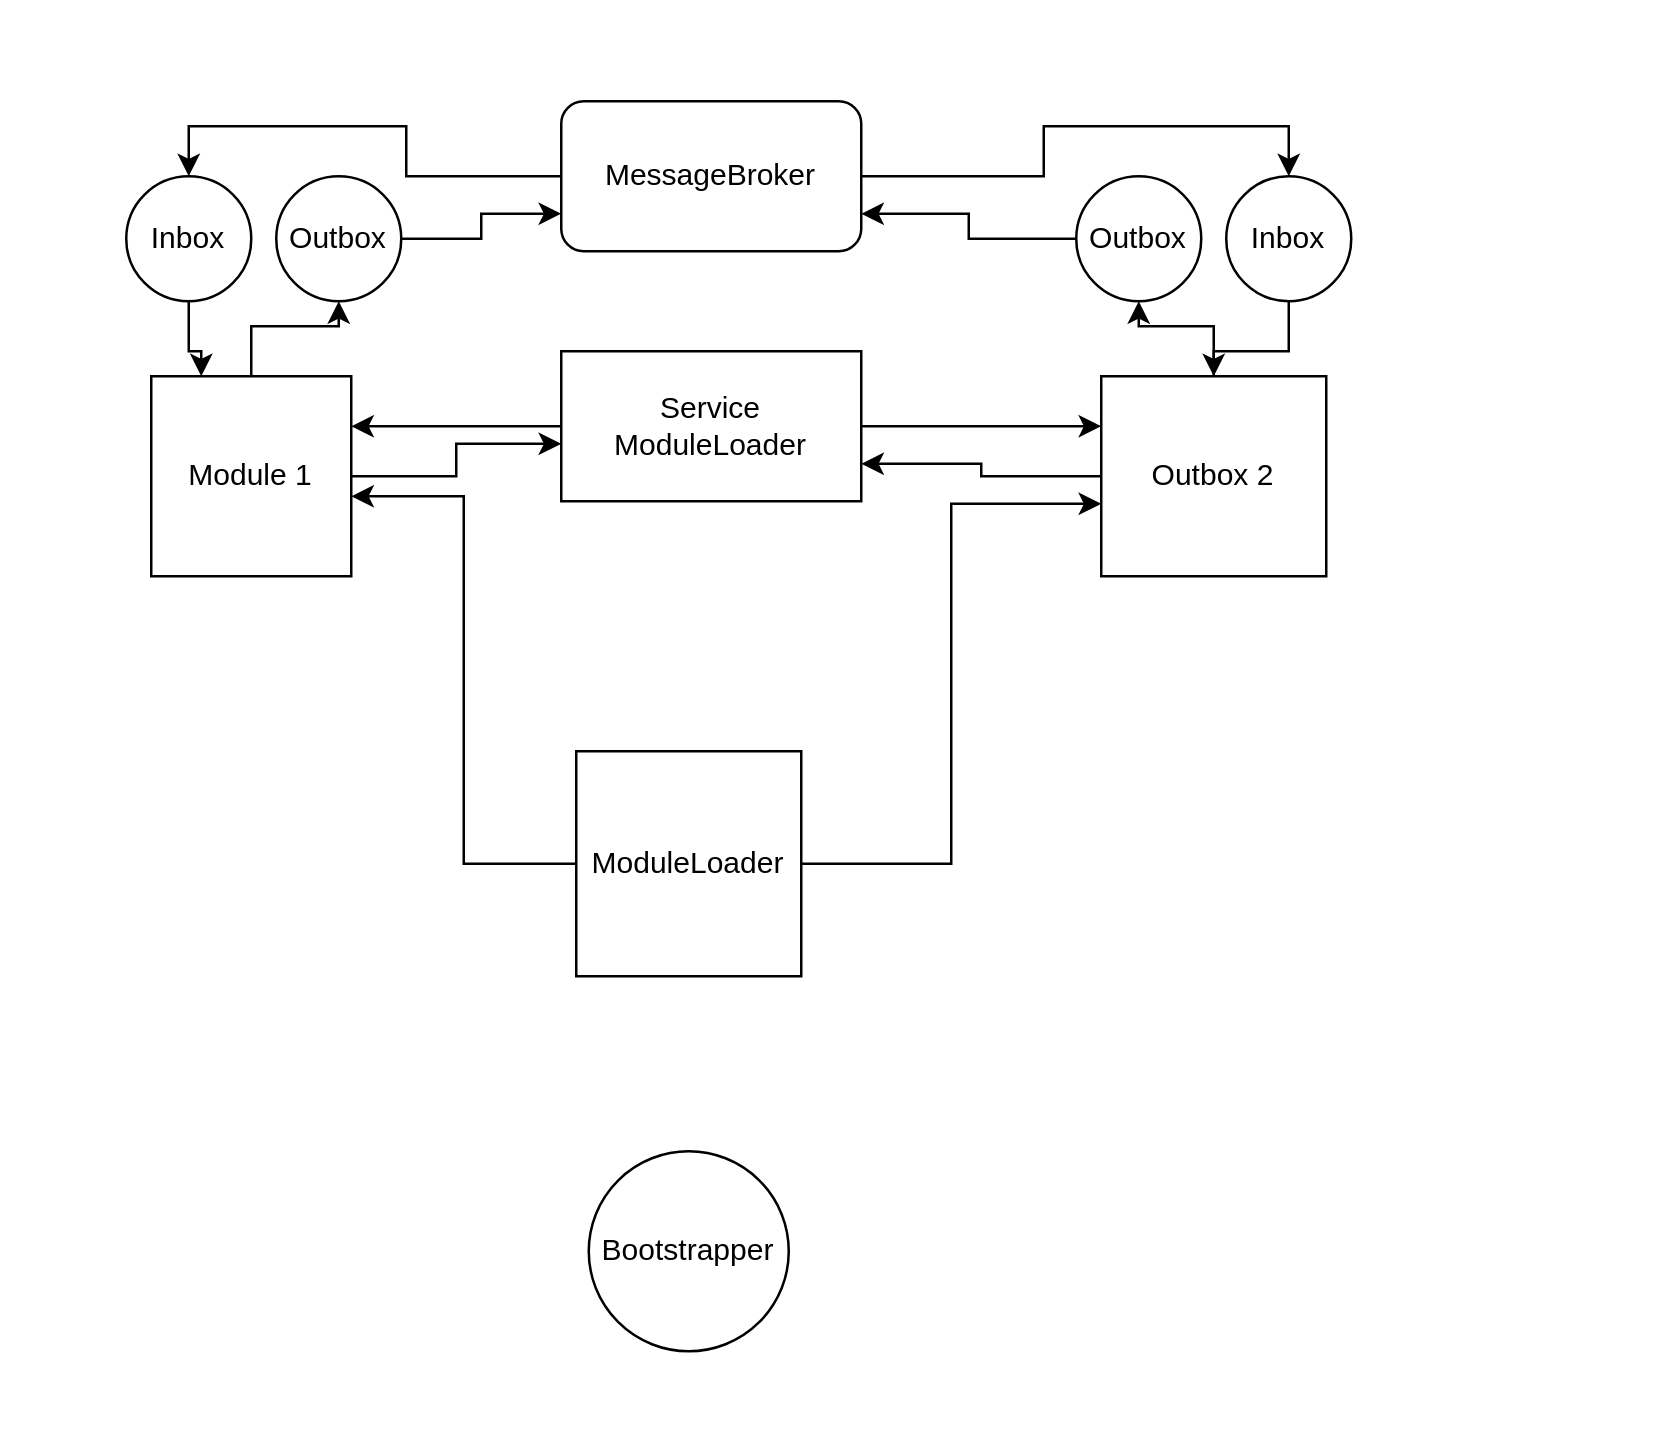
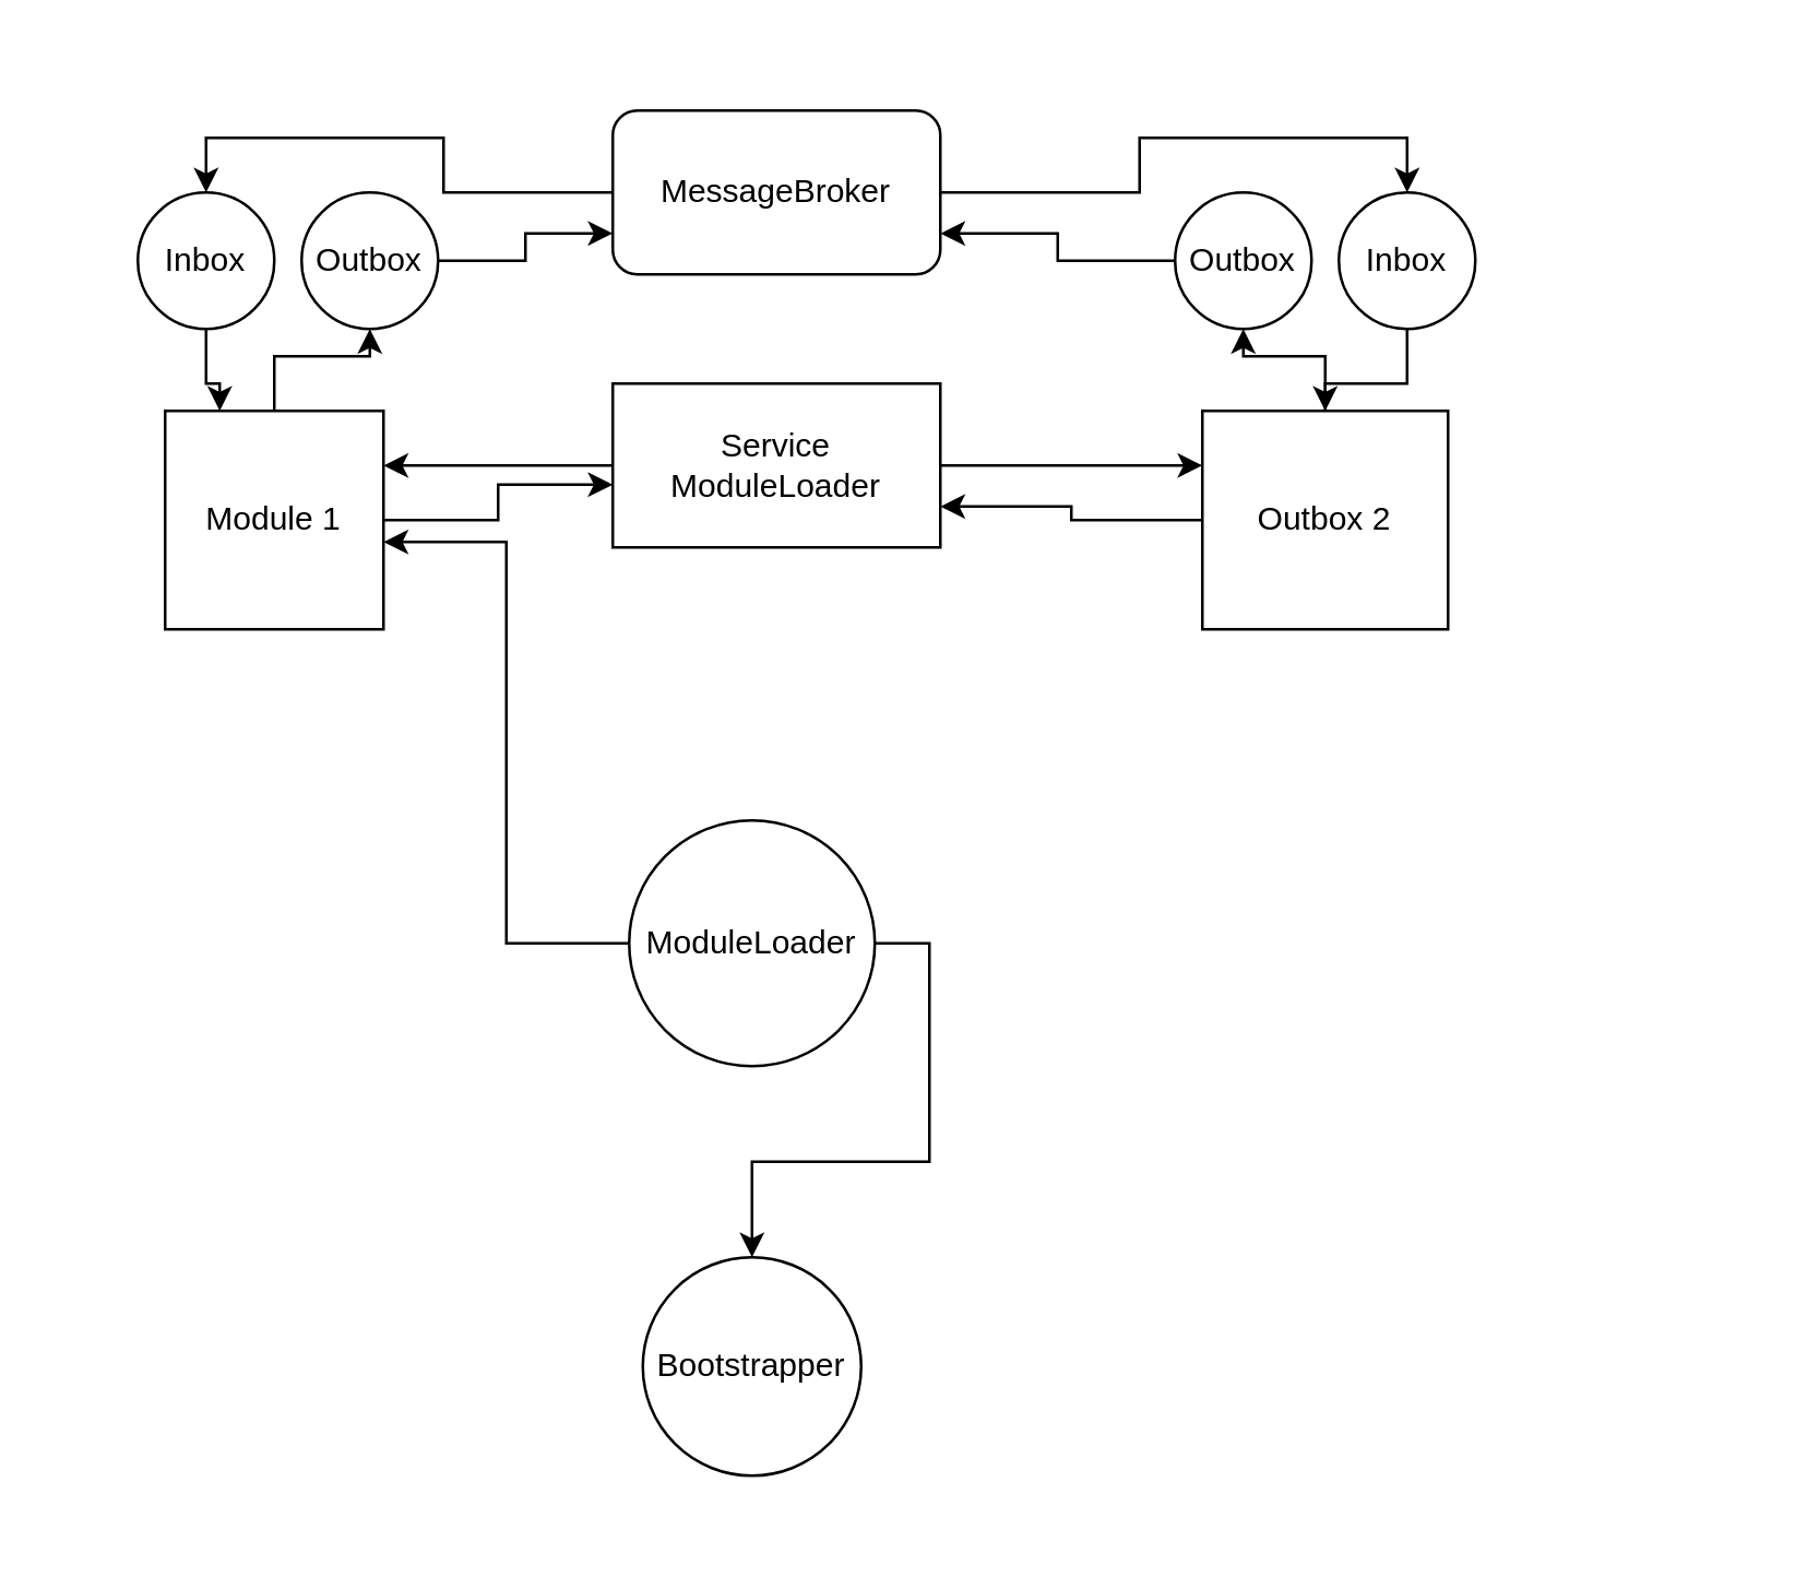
- <mxCell id="10" style="edgeStyle=orthogonalEdgeStyle;rounded=0;orthogonalLoop=1;jettySize=auto;html=1;exitX=1;exitY=0.5;exitDx=0;exitDy=0;entryX=0;entryY=0.638;entryDx=0;entryDy=0;entryPerimeter=0;" edge="1" parent="1" source="11" target="8"><mxGeometry relative="1" as="geometry" /></mxCell>
+ <mxCell id="10" style="edgeStyle=orthogonalEdgeStyle;rounded=0;orthogonalLoop=1;jettySize=auto;html=1;exitX=1;exitY=0.5;exitDx=0;exitDy=0;" edge="1" parent="1" source="11" target="12"><mxGeometry relative="1" as="geometry" /></mxCell>
- <mxCell id="11" value="ModuleLoader" style="whiteSpace=wrap;html=1;aspect=fixed;rounded=0;" vertex="1" parent="1"><mxGeometry x="230" y="300" width="90" height="90" as="geometry" /></mxCell>
+ <mxCell id="11" value="ModuleLoader" style="ellipse;whiteSpace=wrap;html=1;aspect=fixed;" vertex="1" parent="1"><mxGeometry x="230" y="300" width="90" height="90" as="geometry" /></mxCell>
